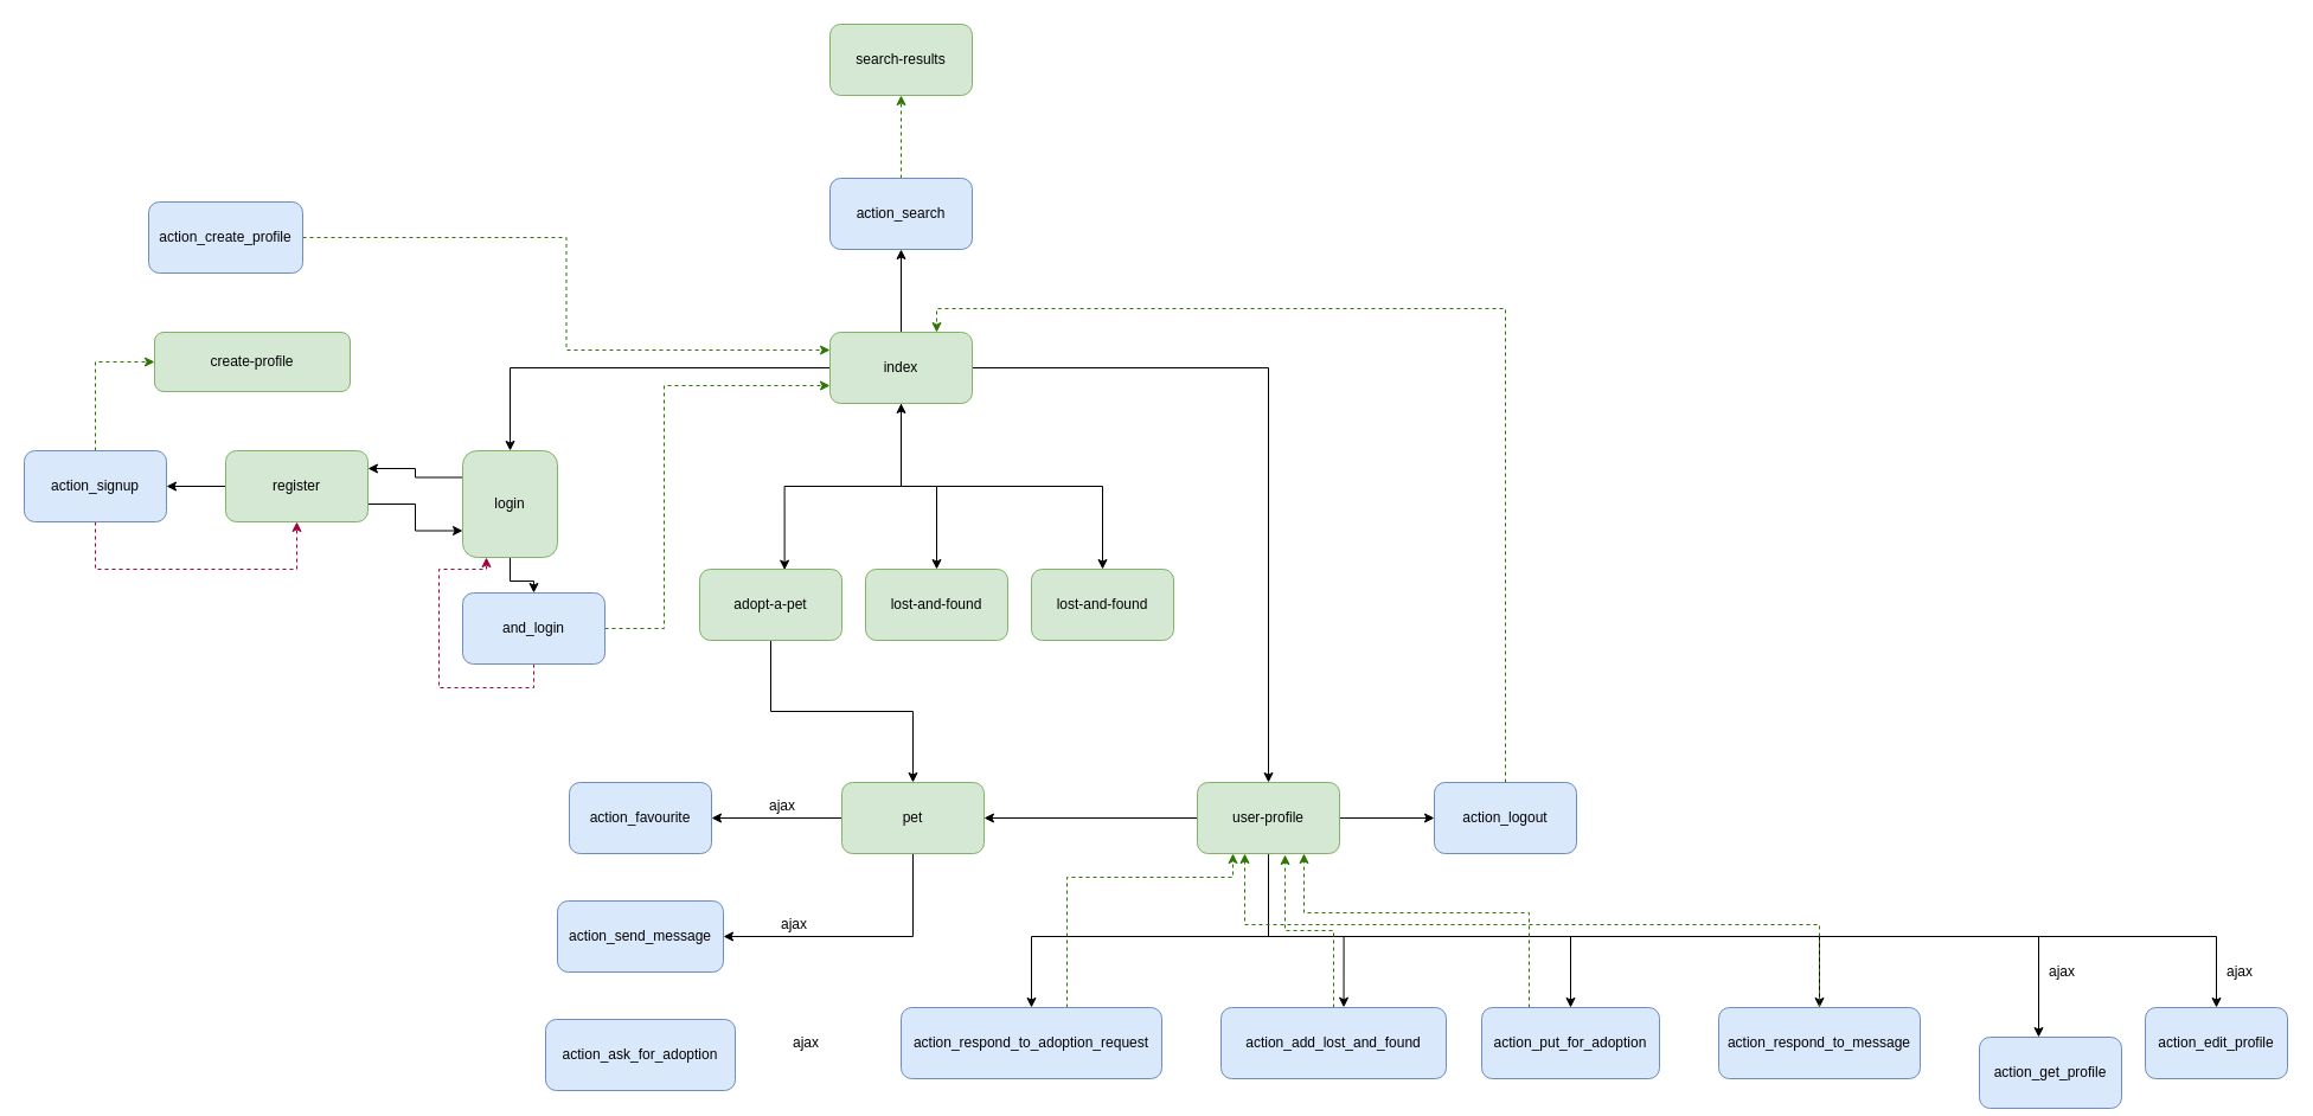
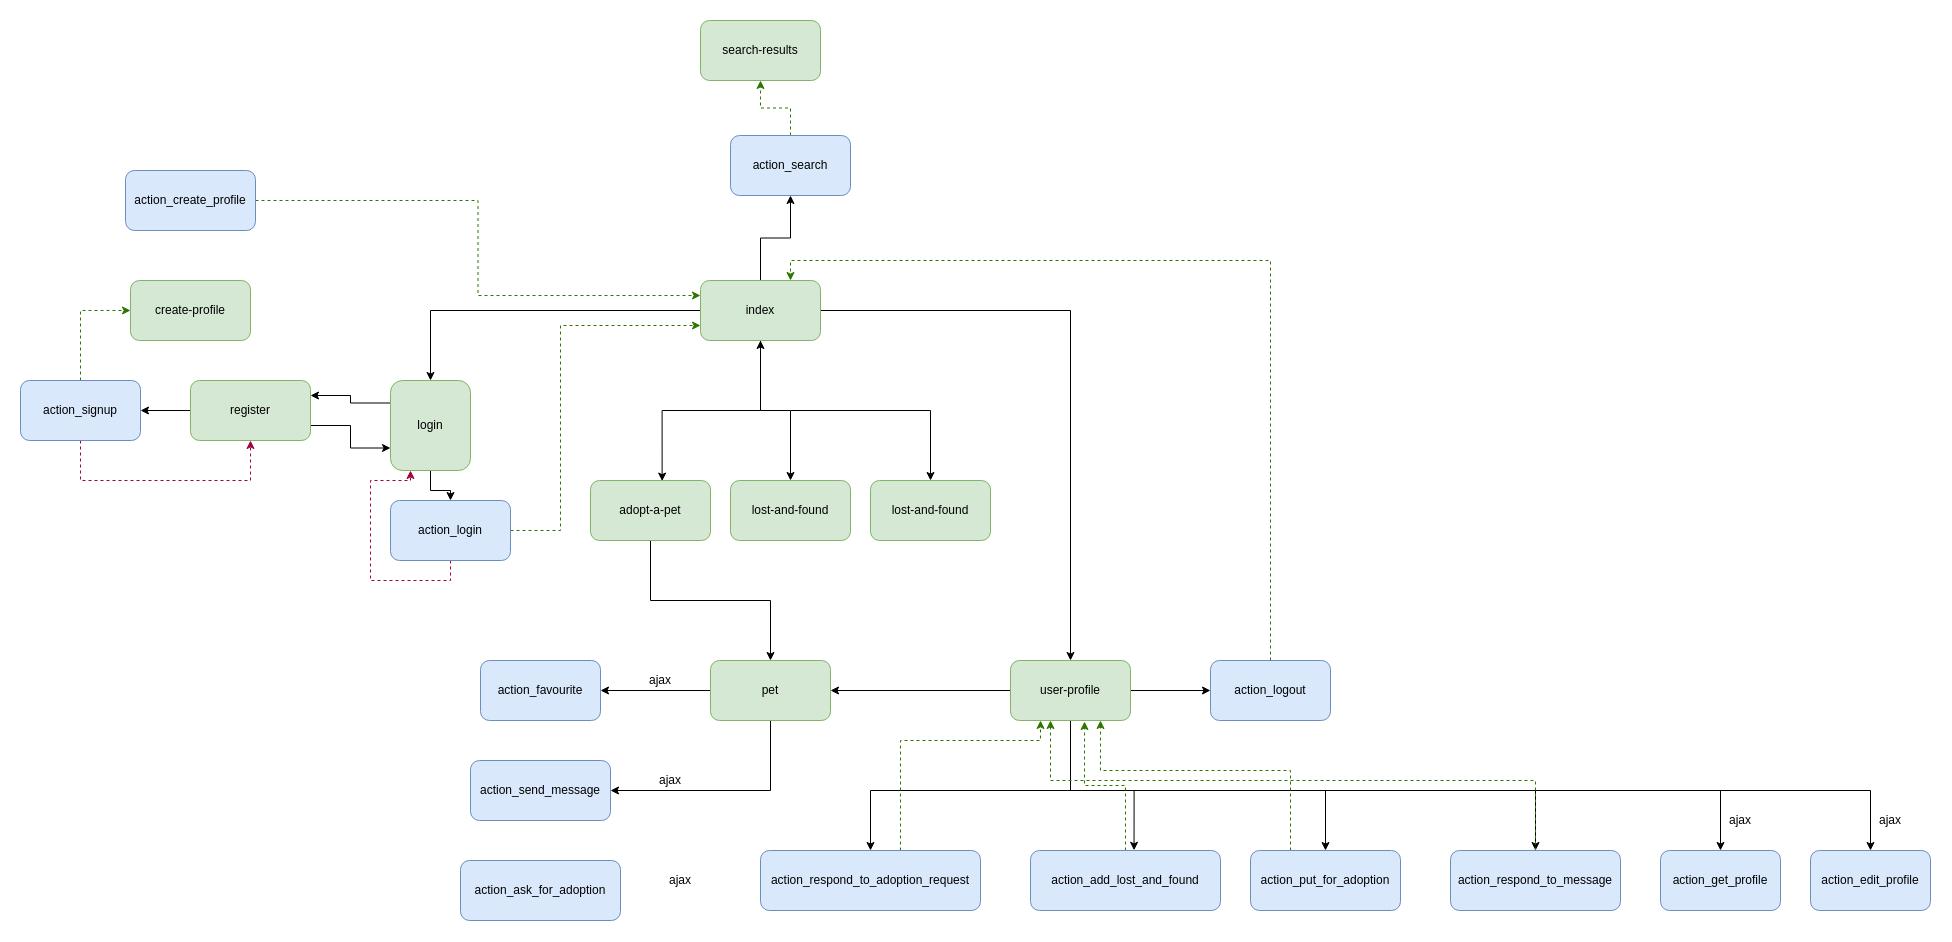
- <mxCell id="56" value="action_search" style="rounded=1;whiteSpace=wrap;html=1;fillColor=#dae8fc;strokeColor=#6c8ebf;" vertex="1" parent="1"><mxGeometry x="700" y="150" width="120" height="60" as="geometry" /></mxCell>
+ <mxCell id="56" value="action_search" style="rounded=1;whiteSpace=wrap;html=1;fillColor=#dae8fc;strokeColor=#6c8ebf;" vertex="1" parent="1"><mxGeometry x="730" y="135" width="120" height="60" as="geometry" /></mxCell>
- <mxCell id="23" value="create-profile" style="rounded=1;whiteSpace=wrap;html=1;fillColor=#d5e8d4;strokeColor=#82b366;" vertex="1" parent="1"><mxGeometry x="130" y="280" width="165" height="50" as="geometry" /></mxCell>
+ <mxCell id="23" value="create-profile" style="rounded=1;whiteSpace=wrap;html=1;fillColor=#d5e8d4;strokeColor=#82b366;" vertex="1" parent="1"><mxGeometry x="130" y="280" width="120" height="60" as="geometry" /></mxCell>
- <mxCell id="41" value="and_login" style="rounded=1;whiteSpace=wrap;html=1;fillColor=#dae8fc;strokeColor=#6c8ebf;" vertex="1" parent="1"><mxGeometry x="390" y="500" width="120" height="60" as="geometry" /></mxCell>
+ <mxCell id="41" value="action_login" style="rounded=1;whiteSpace=wrap;html=1;fillColor=#dae8fc;strokeColor=#6c8ebf;" vertex="1" parent="1"><mxGeometry x="390" y="500" width="120" height="60" as="geometry" /></mxCell>
- <mxCell id="47" value="action_get_profile" style="rounded=1;whiteSpace=wrap;html=1;fillColor=#dae8fc;strokeColor=#6c8ebf;" vertex="1" parent="1"><mxGeometry x="1670" y="875" width="120" height="60" as="geometry" /></mxCell>
+ <mxCell id="47" value="action_get_profile" style="rounded=1;whiteSpace=wrap;html=1;fillColor=#dae8fc;strokeColor=#6c8ebf;" vertex="1" parent="1"><mxGeometry x="1660" y="850" width="120" height="60" as="geometry" /></mxCell>
